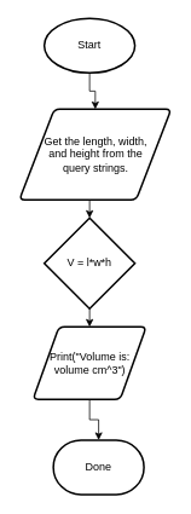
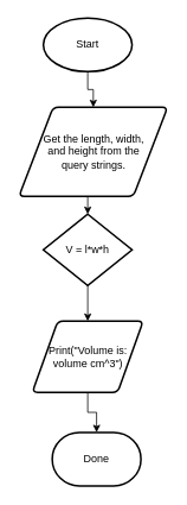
- <mxCell id="7" value="V = l*w*h" style="strokeWidth=2;html=1;shape=mxgraph.flowchart.decision;whiteSpace=wrap;" parent="1" vertex="1"><mxGeometry x="48" y="240" width="100" height="100" as="geometry" /></mxCell>
+ <mxCell id="7" value="V = l*w*h" style="strokeWidth=2;html=1;shape=mxgraph.flowchart.decision;whiteSpace=wrap;" parent="1" vertex="1"><mxGeometry x="48" y="240" width="100" height="80" as="geometry" /></mxCell>
